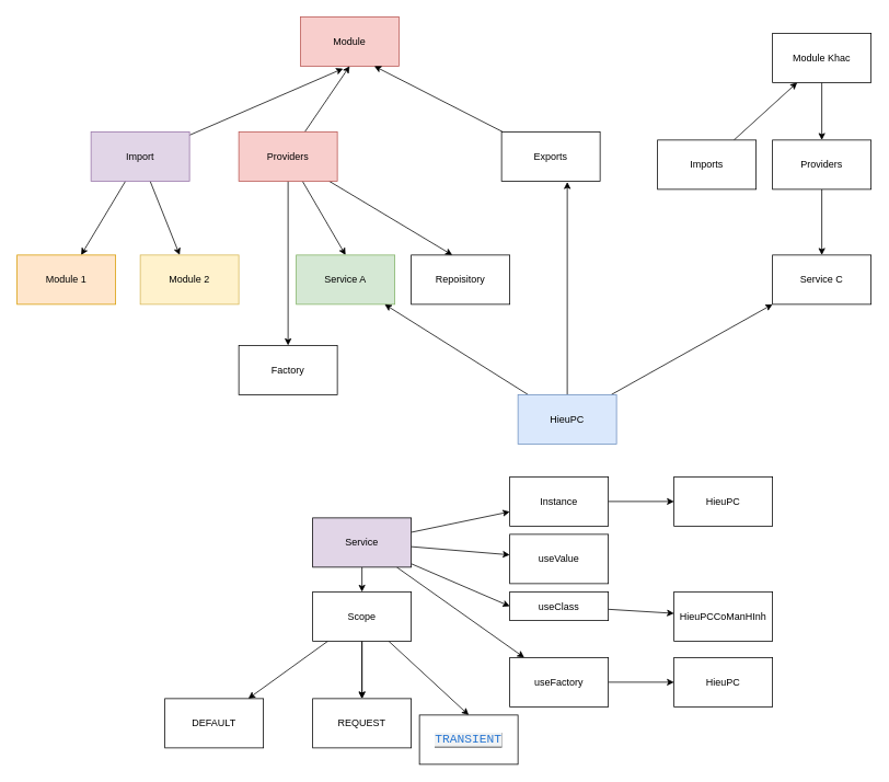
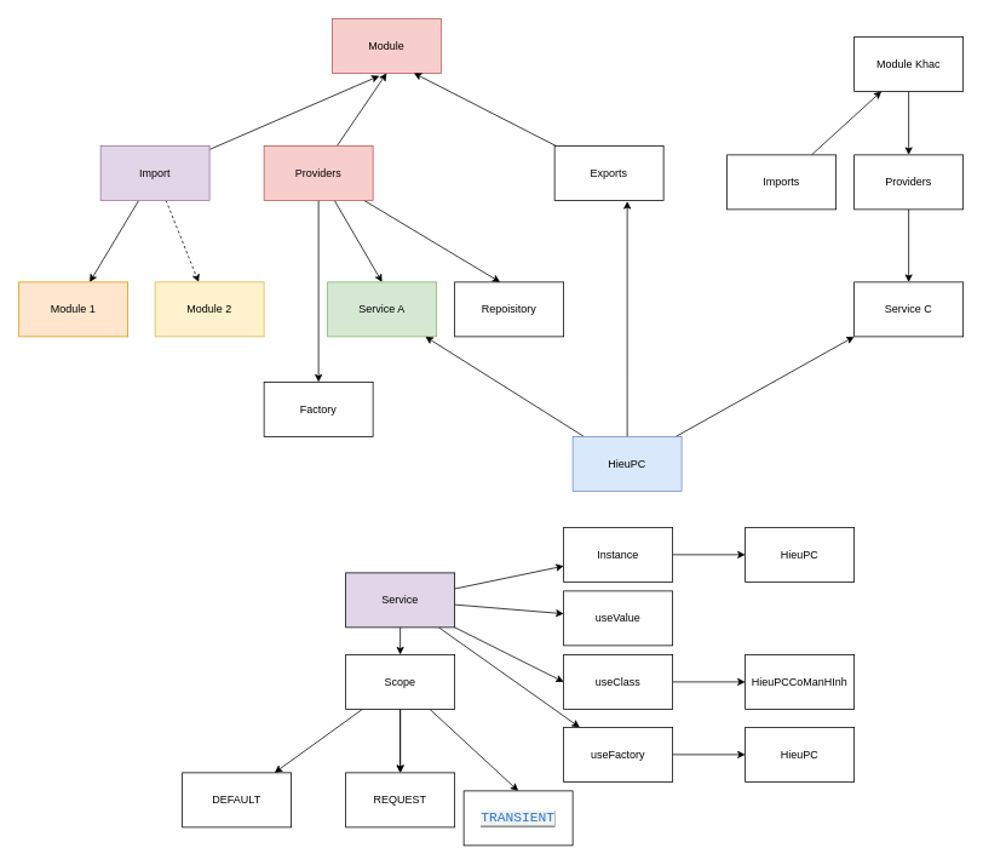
- <mxCell id="5" style="edgeStyle=none;html=1;" edge="1" parent="1" source="6" target="15"><mxGeometry relative="1" as="geometry" /></mxCell>
+ <mxCell id="5" style="edgeStyle=none;html=1;dashed=1;" edge="1" parent="1" source="6" target="15"><mxGeometry relative="1" as="geometry" /></mxCell>
- <mxCell id="48" value="useClass" style="rounded=0;whiteSpace=wrap;html=1;" vertex="1" parent="1"><mxGeometry x="620" y="720" width="120" height="35" as="geometry" /></mxCell>
+ <mxCell id="48" value="useClass" style="rounded=0;whiteSpace=wrap;html=1;" vertex="1" parent="1"><mxGeometry x="620" y="720" width="120" height="60" as="geometry" /></mxCell>
